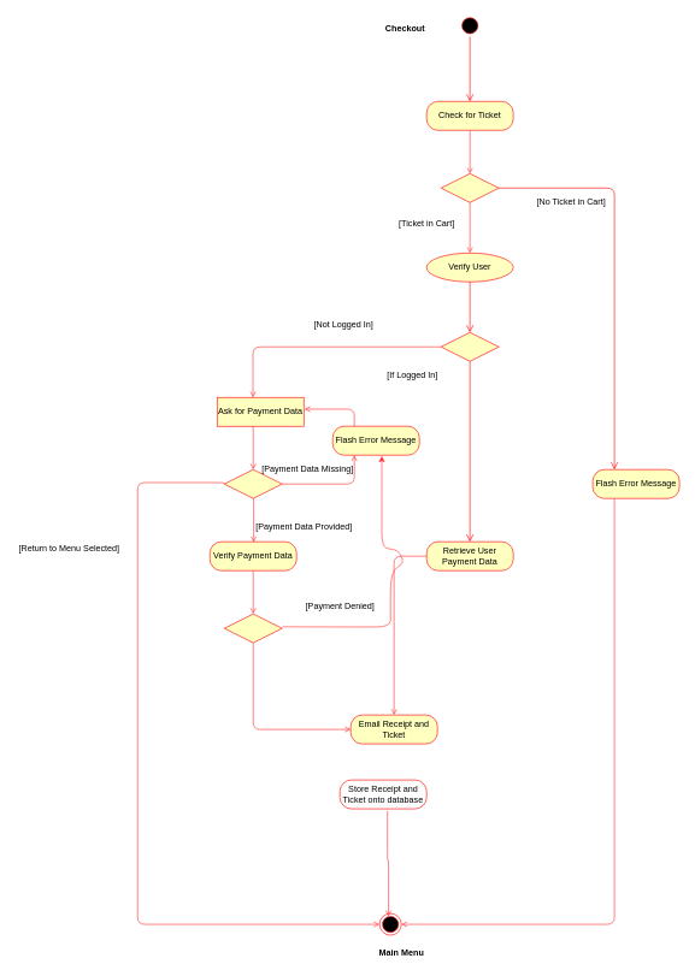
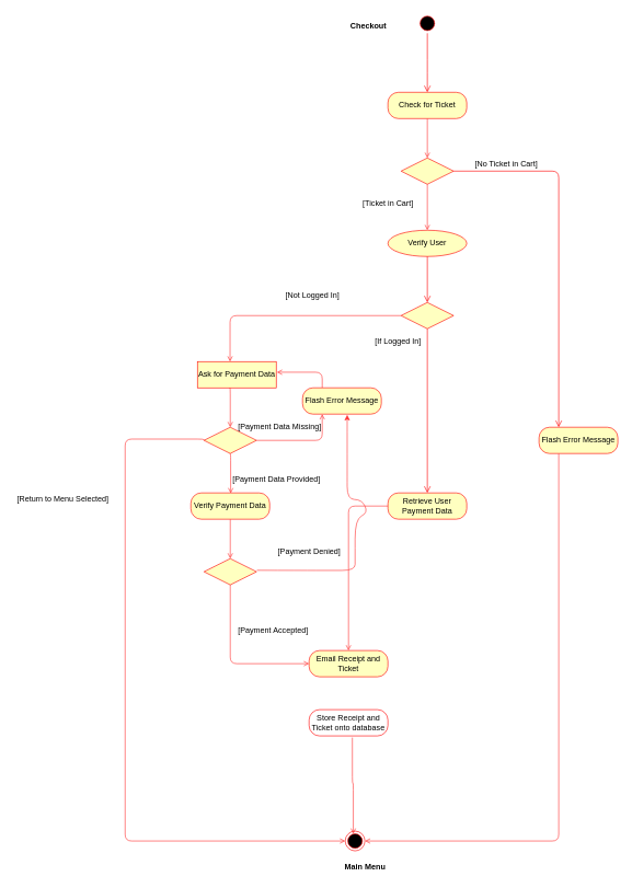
- <mxCell id="14" value="[No Ticket in Cart]" style="text;html=1;align=center;verticalAlign=middle;resizable=0;points=[];autosize=1;" parent="1" vertex="1"><mxGeometry x="735" y="270" width="110" height="20" as="geometry" /></mxCell>
+ <mxCell id="14" value="[No Ticket in Cart]" style="text;html=1;align=center;verticalAlign=middle;resizable=0;points=[];autosize=1;" parent="1" vertex="1"><mxGeometry x="715" y="240" width="110" height="20" as="geometry" /></mxCell>
- <mxCell id="25" value="[If Logged In]" style="text;html=1;align=center;verticalAlign=middle;resizable=0;points=[];autosize=1;" vertex="1" parent="1"><mxGeometry x="525" y="510" width="90" height="20" as="geometry" /></mxCell>
+ <mxCell id="25" value="[If Logged In]" style="text;html=1;align=center;verticalAlign=middle;resizable=0;points=[];autosize=1;" vertex="1" parent="1"><mxGeometry x="560" y="510" width="90" height="20" as="geometry" /></mxCell>
+ <mxCell id="42" value="[Payment Accepted]" style="text;html=1;align=center;verticalAlign=middle;resizable=0;points=[];autosize=1;" vertex="1" parent="1"><mxGeometry x="355" y="950" width="120" height="20" as="geometry" /></mxCell>
- <mxCell id="41" value="Email Receipt and Ticket" style="rounded=1;whiteSpace=wrap;html=1;arcSize=40;fontColor=#000000;fillColor=#ffffc0;strokeColor=#ff0000;" vertex="1" parent="1"><mxGeometry x="485" y="990" width="120" height="40" as="geometry" /></mxCell>
+ <mxCell id="41" value="Email Receipt and Ticket" style="rounded=1;whiteSpace=wrap;html=1;arcSize=40;fontColor=#000000;fillColor=#ffffc0;strokeColor=#ff0000;" vertex="1" parent="1"><mxGeometry x="470" y="990" width="120" height="40" as="geometry" /></mxCell>
